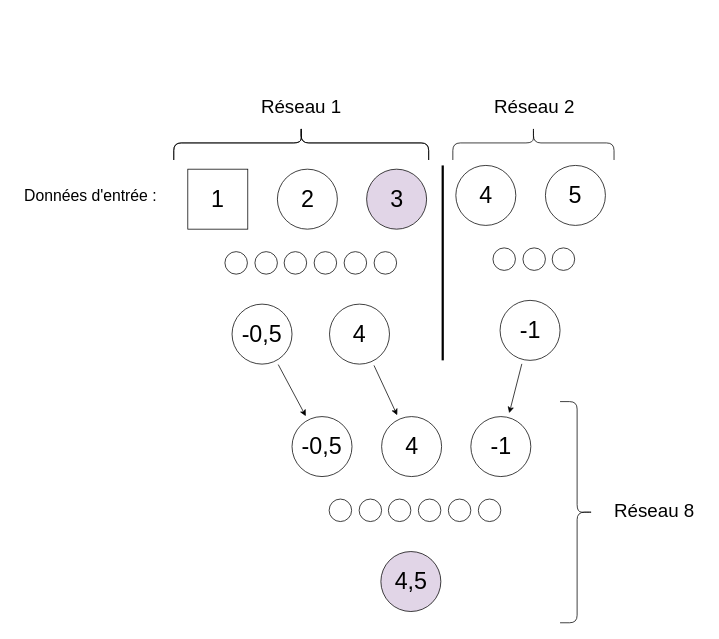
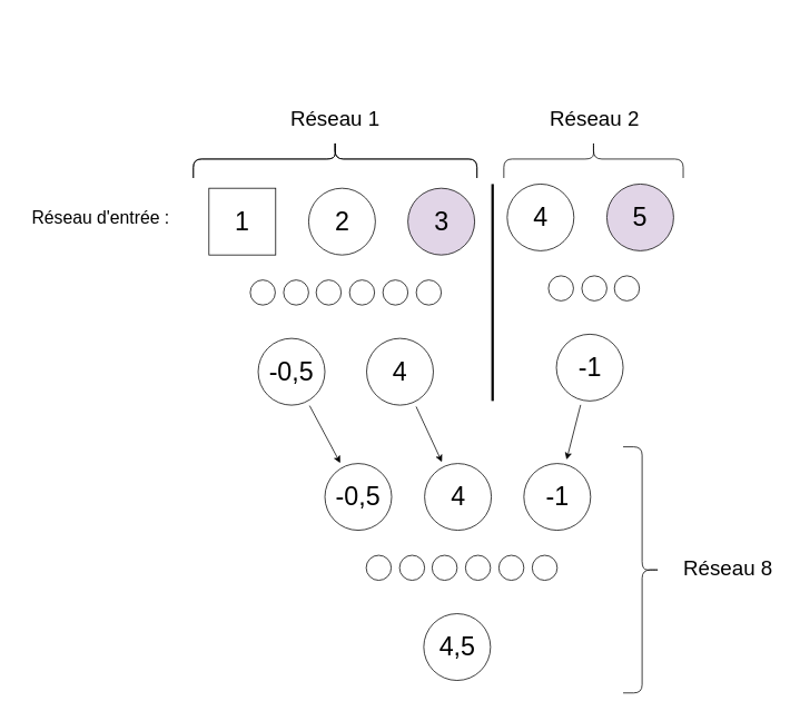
- <mxCell id="40" value="&lt;font style=&quot;font-size: 21px;&quot;&gt;Données d'entrée :&lt;/font&gt;" style="text;html=1;align=center;verticalAlign=middle;resizable=0;points=[];autosize=1;strokeColor=none;fillColor=none;" vertex="1" parent="1"><mxGeometry x="20" y="240" width="200" height="40" as="geometry" /></mxCell>
+ <mxCell id="40" value="&lt;font style=&quot;font-size: 21px;&quot;&gt;Réseau d'entrée :&lt;/font&gt;" style="text;html=1;align=center;verticalAlign=middle;resizable=0;points=[];autosize=1;strokeColor=none;fillColor=none;" vertex="1" parent="1"><mxGeometry x="20" y="240" width="200" height="40" as="geometry" /></mxCell>
- <mxCell id="21" value=" &lt;p style=&quot;&quot;&gt;&lt;span style=&quot;font-size: 31px;&quot;&gt;5&lt;/span&gt;&lt;/p&gt;" style="ellipse;whiteSpace=wrap;html=1;aspect=fixed;" vertex="1" parent="1"><mxGeometry x="727" y="220" width="80" height="80" as="geometry" /></mxCell>
+ <mxCell id="21" value=" &lt;p style=&quot;&quot;&gt;&lt;span style=&quot;font-size: 31px;&quot;&gt;5&lt;/span&gt;&lt;/p&gt;" style="ellipse;whiteSpace=wrap;html=1;aspect=fixed;fillColor=#e1d5e7;" vertex="1" parent="1"><mxGeometry x="727" y="220" width="80" height="80" as="geometry" /></mxCell>
- <mxCell id="23" value="&lt;span style=&quot;font-size: 31px;&quot;&gt;4,5&lt;/span&gt;" style="ellipse;whiteSpace=wrap;html=1;aspect=fixed;fillColor=#e1d5e7;" vertex="1" parent="1"><mxGeometry x="507.5" y="735" width="80" height="80" as="geometry" /></mxCell>
+ <mxCell id="23" value="&lt;span style=&quot;font-size: 31px;&quot;&gt;4,5&lt;/span&gt;" style="ellipse;whiteSpace=wrap;html=1;aspect=fixed;" vertex="1" parent="1"><mxGeometry x="507.5" y="735" width="80" height="80" as="geometry" /></mxCell>
